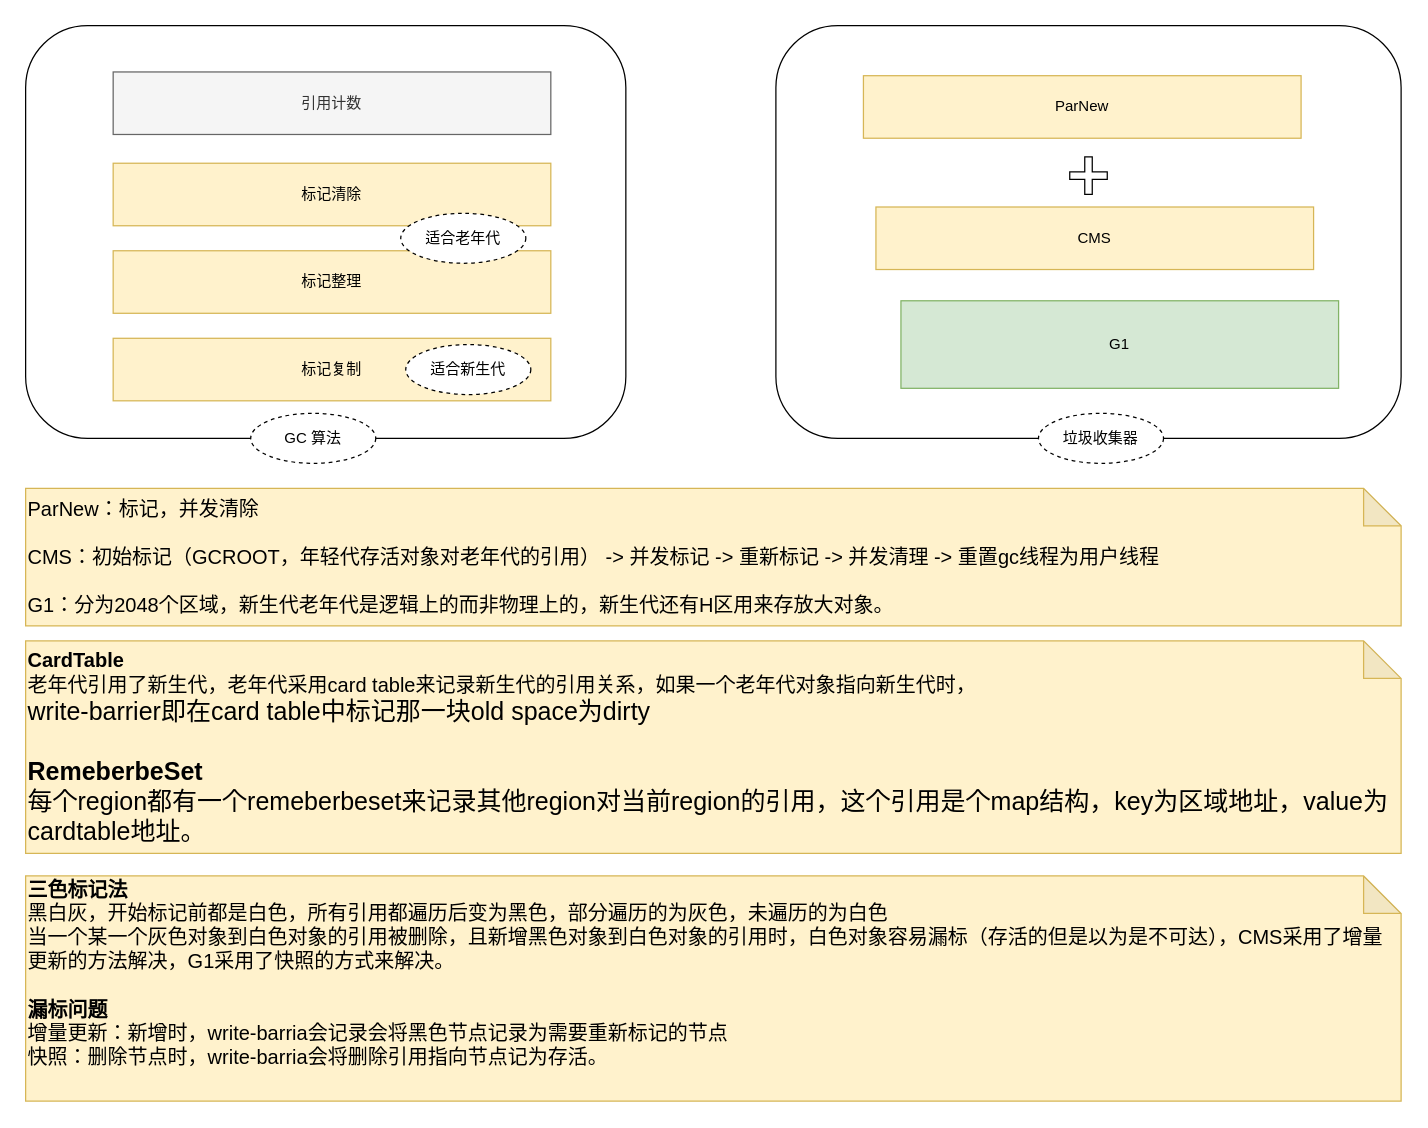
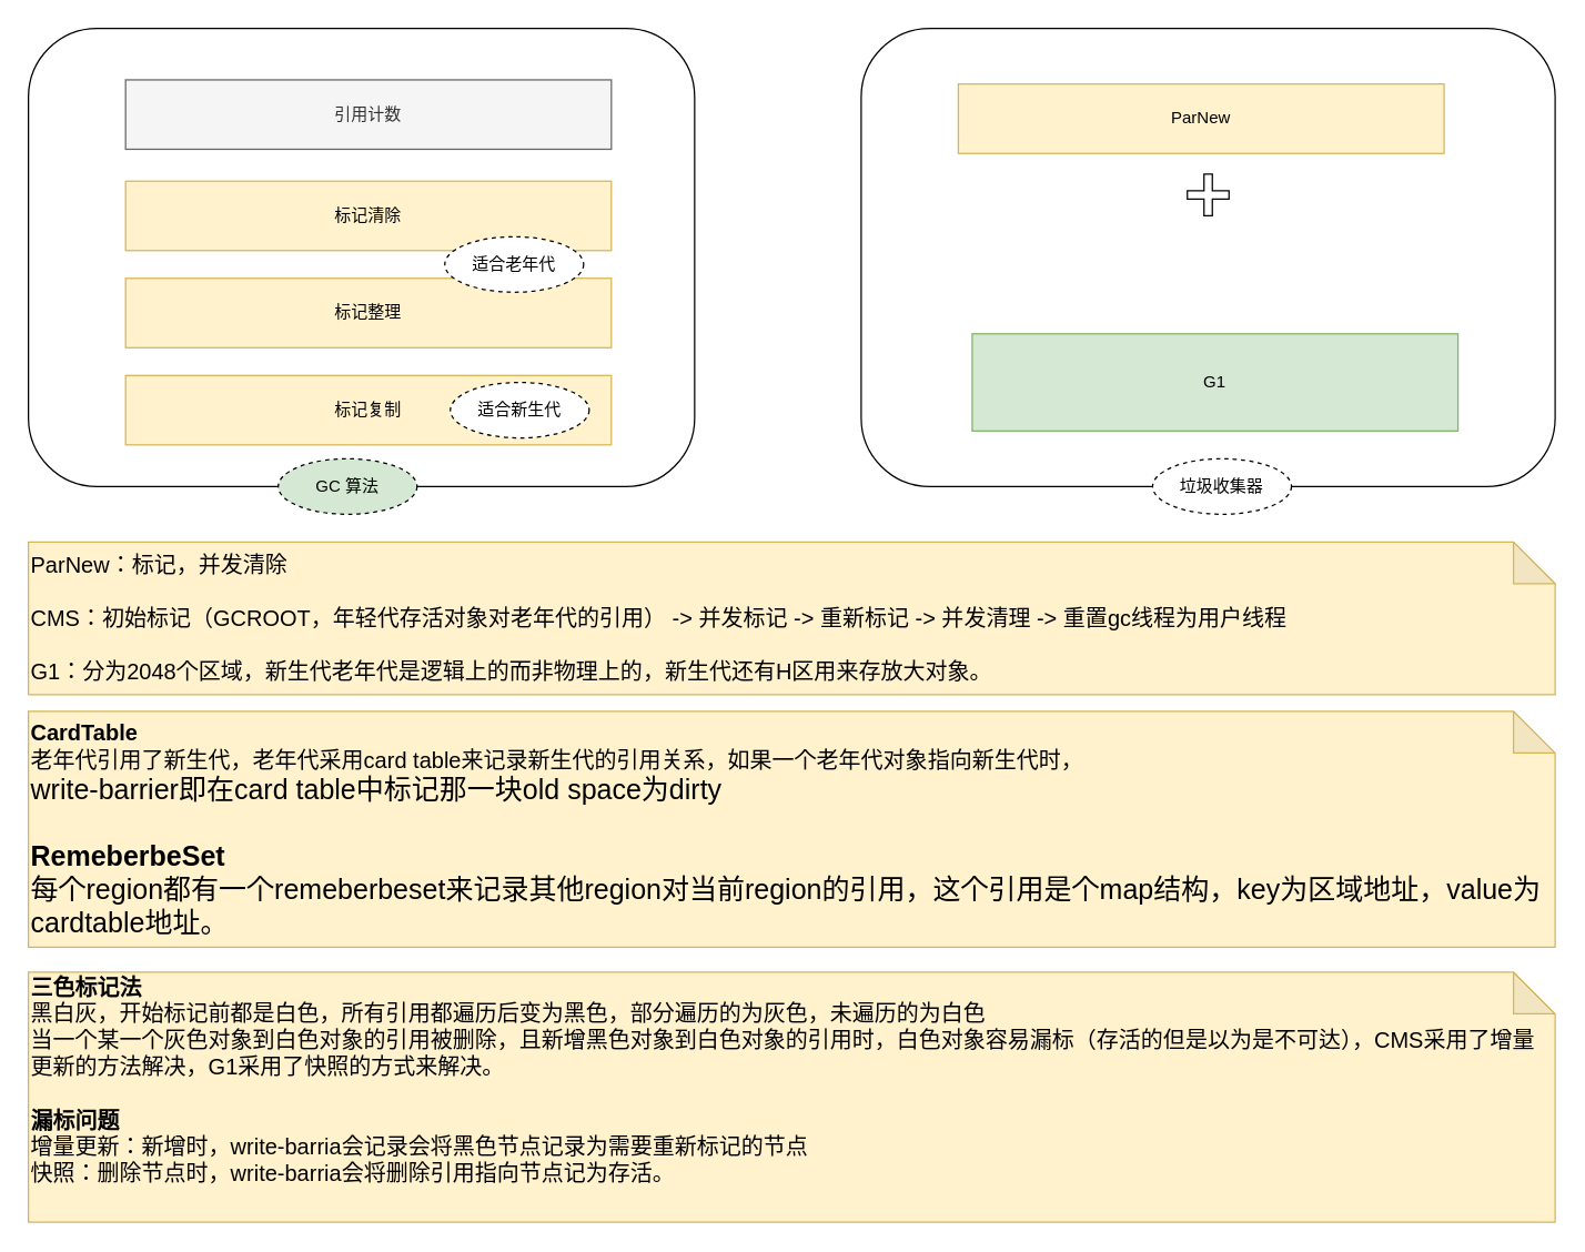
- <mxCell id="10" value="CMS" style="rounded=0;whiteSpace=wrap;html=1;fillColor=#fff2cc;strokeColor=#d6b656;" vertex="1" parent="1"><mxGeometry x="700" y="165" width="350" height="50" as="geometry" /></mxCell>
- <mxCell id="15" value="G1" style="rounded=0;whiteSpace=wrap;html=1;fillColor=#d5e8d4;strokeColor=#82b366;" vertex="1" parent="1"><mxGeometry x="720" y="240" width="350" height="70" as="geometry" /></mxCell>
+ <mxCell id="15" value="G1" style="rounded=0;whiteSpace=wrap;html=1;fillColor=#d5e8d4;strokeColor=#82b366;" vertex="1" parent="1"><mxGeometry x="700" y="240" width="350" height="70" as="geometry" /></mxCell>
- <mxCell id="7" value="GC 算法" style="ellipse;whiteSpace=wrap;html=1;align=center;dashed=1;" vertex="1" parent="1"><mxGeometry x="200" y="330" width="100" height="40" as="geometry" /></mxCell>
+ <mxCell id="7" value="GC 算法" style="ellipse;whiteSpace=wrap;html=1;align=center;dashed=1;fillColor=#d5e8d4;" vertex="1" parent="1"><mxGeometry x="200" y="330" width="100" height="40" as="geometry" /></mxCell>
